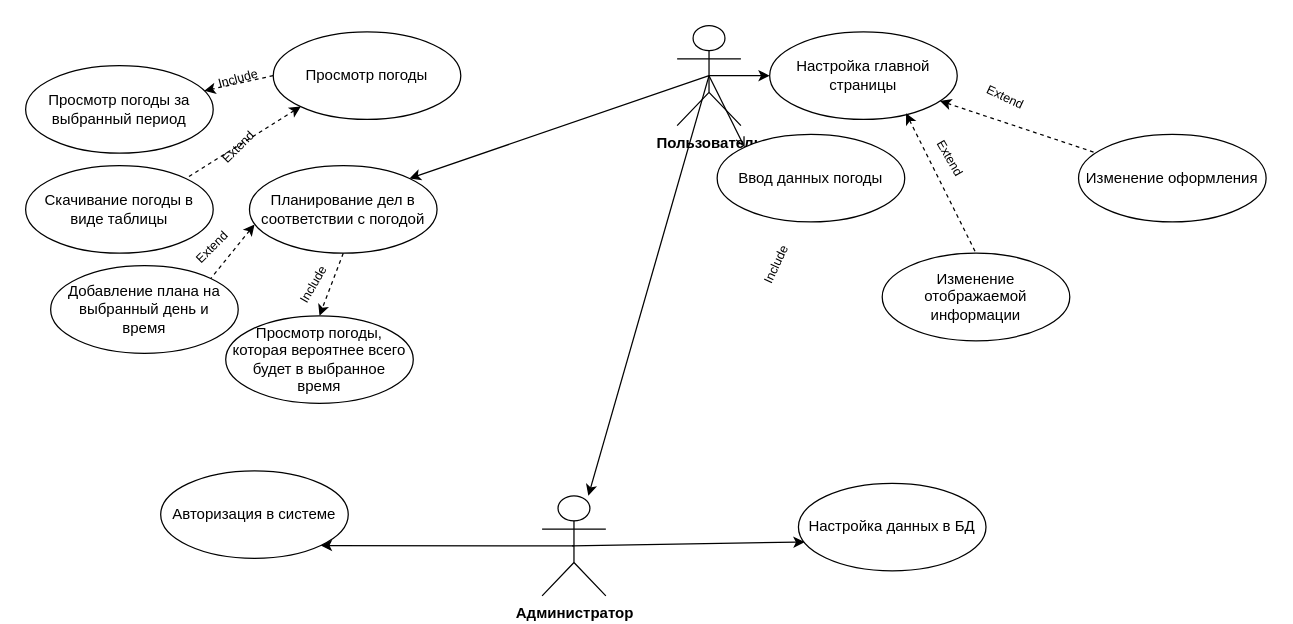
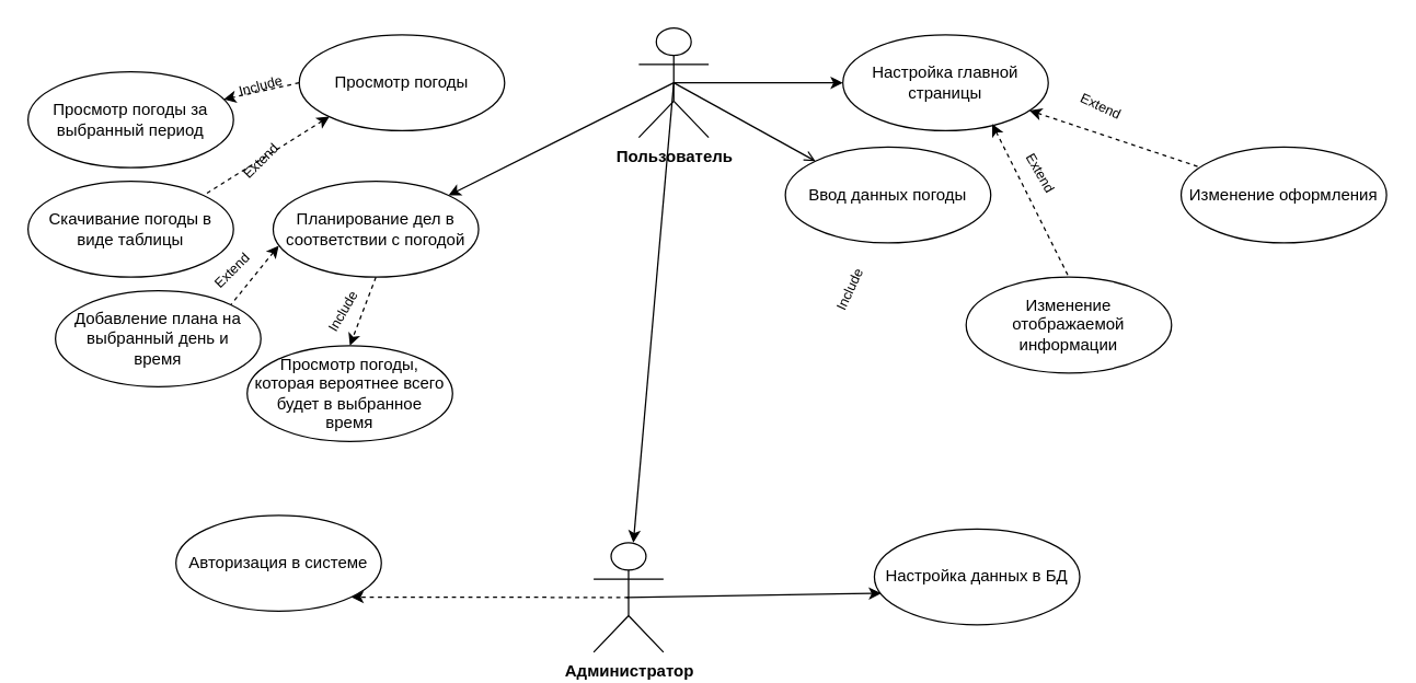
- <mxCell id="2" value="&lt;b&gt;Пользователь&lt;/b&gt;" style="shape=umlActor;verticalLabelPosition=bottom;verticalAlign=top;html=1;outlineConnect=0;" parent="1" vertex="1"><mxGeometry x="541" y="20" width="51" height="80" as="geometry" /></mxCell>
+ <mxCell id="2" value="&lt;b&gt;Пользователь&lt;/b&gt;" style="shape=umlActor;verticalLabelPosition=bottom;verticalAlign=top;html=1;outlineConnect=0;" parent="1" vertex="1"><mxGeometry x="466" y="20" width="51" height="80" as="geometry" /></mxCell>
- <mxCell id="26" value="" style="endArrow=classic;html=1;rounded=0;exitX=0.5;exitY=0.5;exitDx=0;exitDy=0;exitPerimeter=0;entryX=1;entryY=1;entryDx=0;entryDy=0;" parent="1" source="24" target="11" edge="1"><mxGeometry width="50" height="50" relative="1" as="geometry"><mxPoint x="598" y="336" as="sourcePoint" /><mxPoint x="648" y="286" as="targetPoint" /></mxGeometry></mxCell>
+ <mxCell id="26" value="" style="endArrow=classic;html=1;rounded=0;exitX=0.5;exitY=0.5;exitDx=0;exitDy=0;exitPerimeter=0;entryX=1;entryY=1;entryDx=0;entryDy=0;dashed=1;" parent="1" source="24" target="11" edge="1"><mxGeometry width="50" height="50" relative="1" as="geometry"><mxPoint x="598" y="336" as="sourcePoint" /><mxPoint x="648" y="286" as="targetPoint" /></mxGeometry></mxCell>
